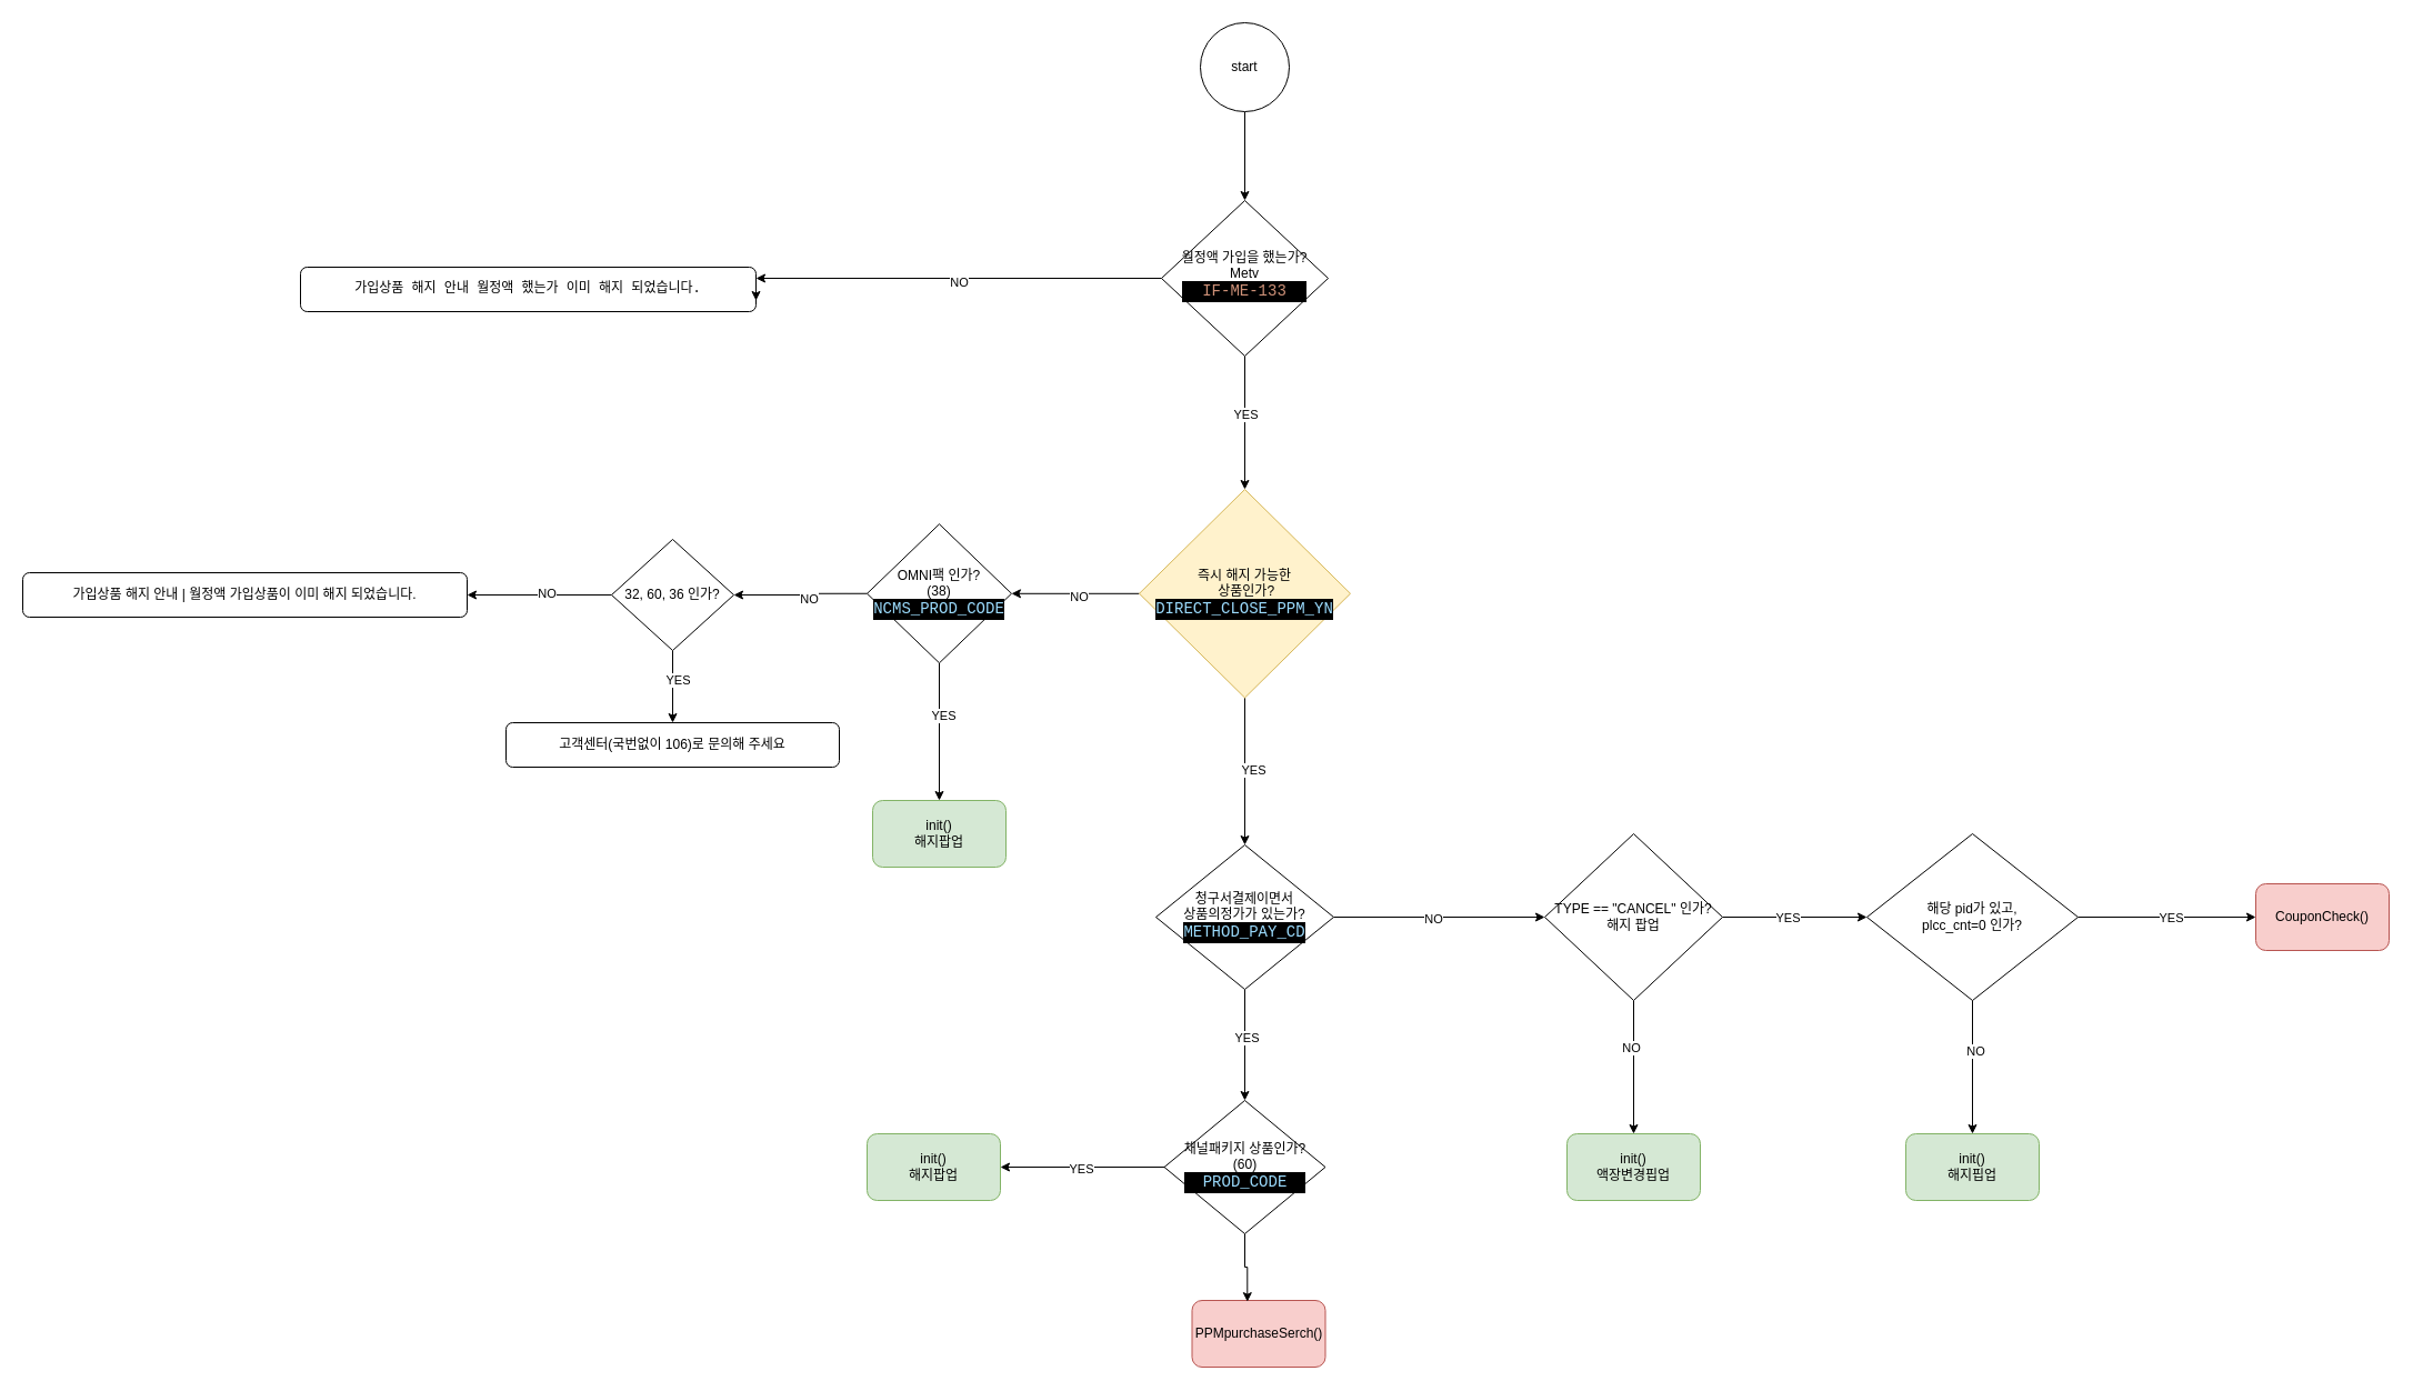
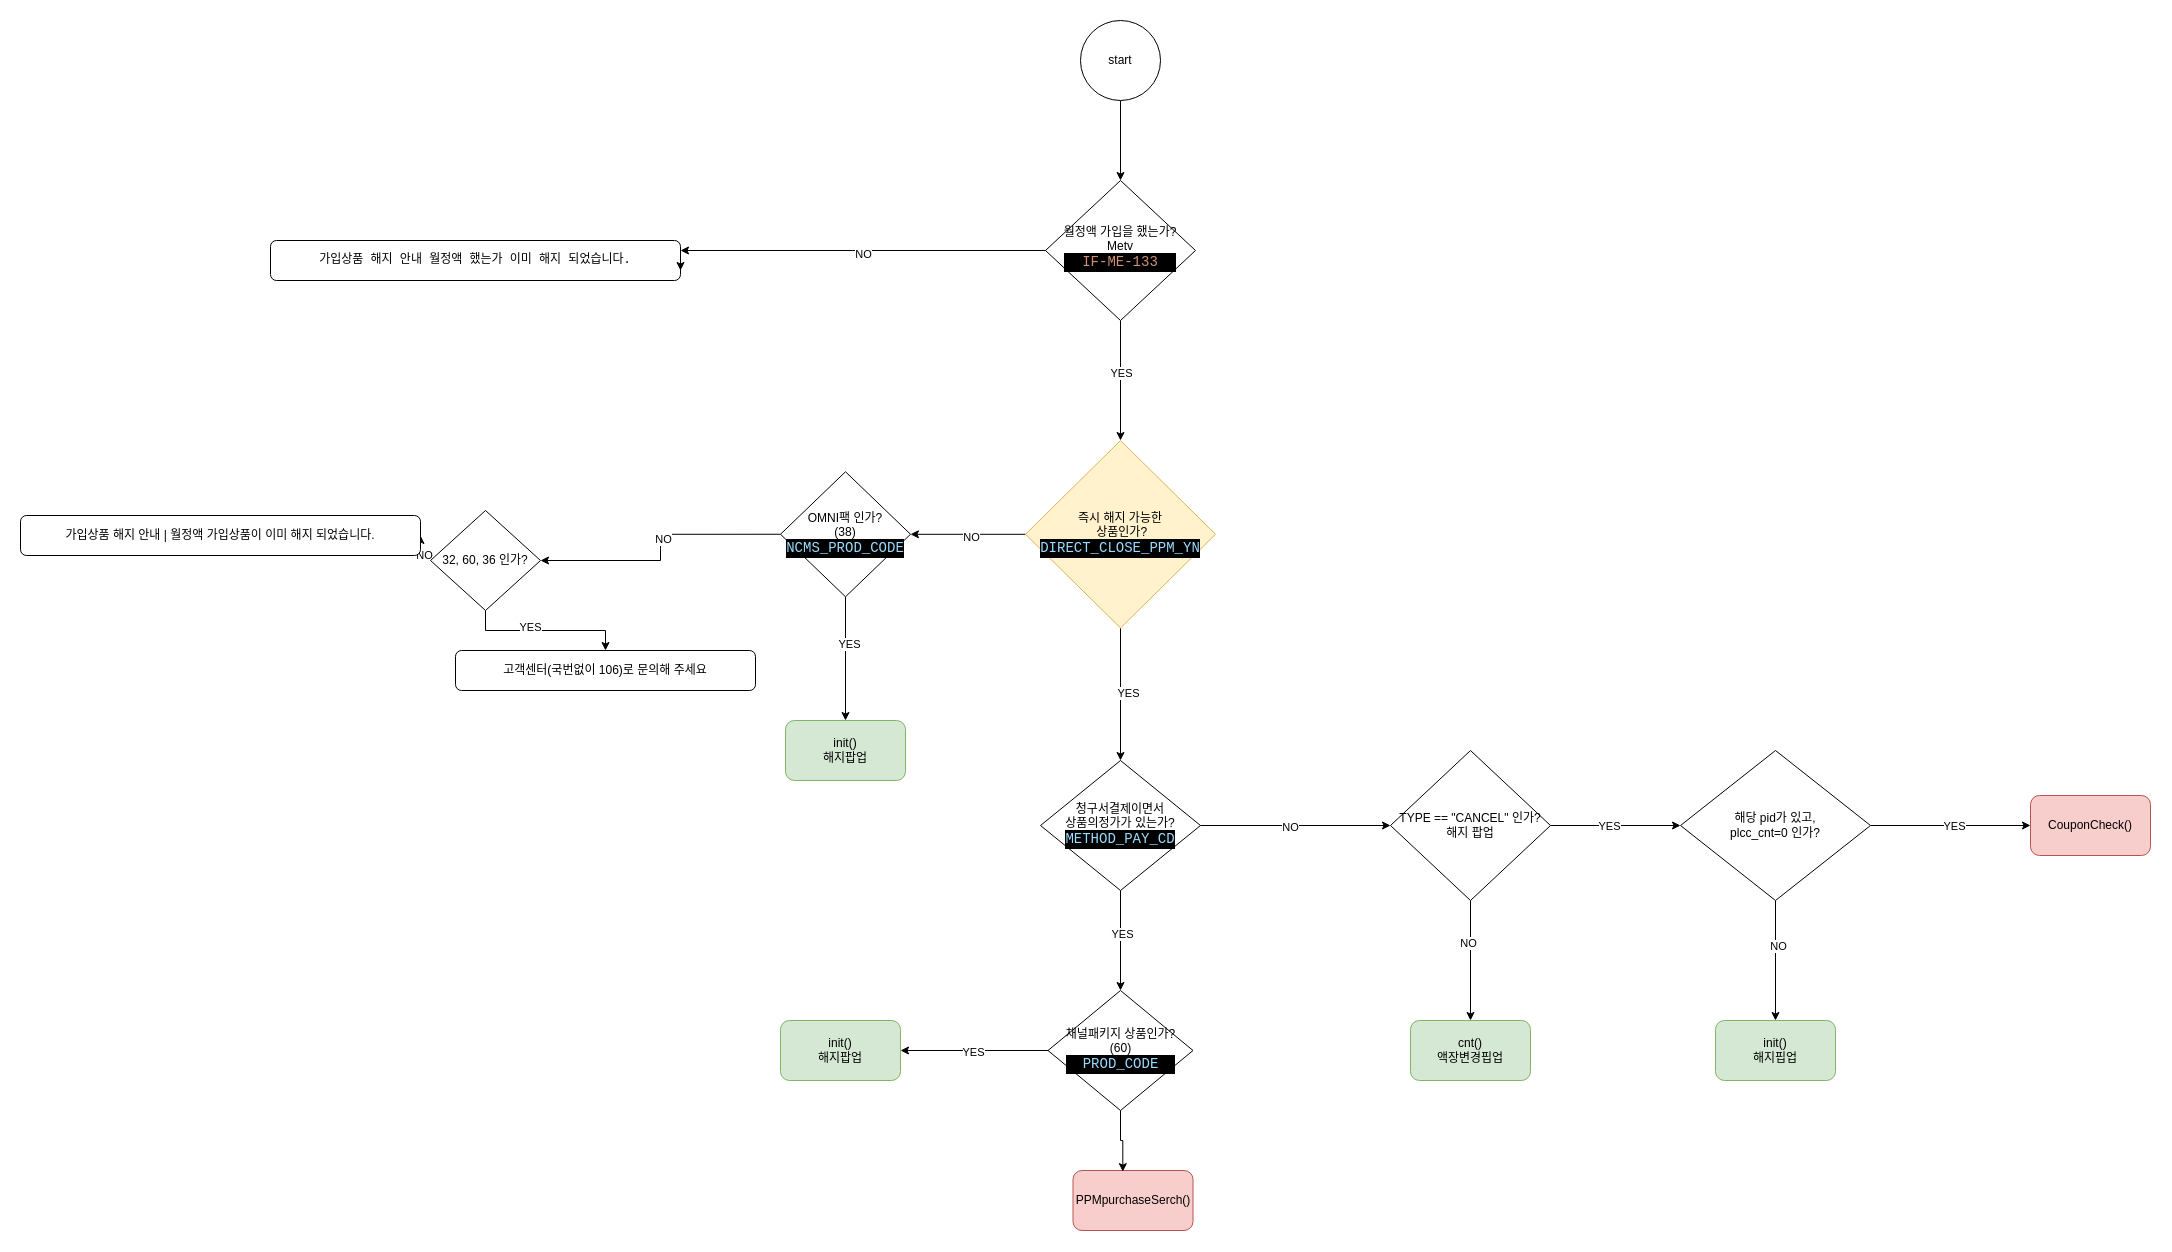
- <mxCell id="14" value="32, 60, 36 인가?" style="rhombus;whiteSpace=wrap;html=1;" vertex="1" parent="1"><mxGeometry x="550" y="485" width="110" height="100" as="geometry" /></mxCell>
+ <mxCell id="14" value="32, 60, 36 인가?" style="rhombus;whiteSpace=wrap;html=1;" vertex="1" parent="1"><mxGeometry x="430" y="510" width="110" height="100" as="geometry" /></mxCell>
- <mxCell id="47" value="init()&lt;br&gt;액장변경핍업" style="rounded=1;whiteSpace=wrap;html=1;fillColor=#d5e8d4;strokeColor=#82b366;" vertex="1" parent="1"><mxGeometry x="1410" y="1020" width="120" height="60" as="geometry" /></mxCell>
+ <mxCell id="47" value="cnt()&lt;br&gt;액장변경핍업" style="rounded=1;whiteSpace=wrap;html=1;fillColor=#d5e8d4;strokeColor=#82b366;" vertex="1" parent="1"><mxGeometry x="1410" y="1020" width="120" height="60" as="geometry" /></mxCell>
